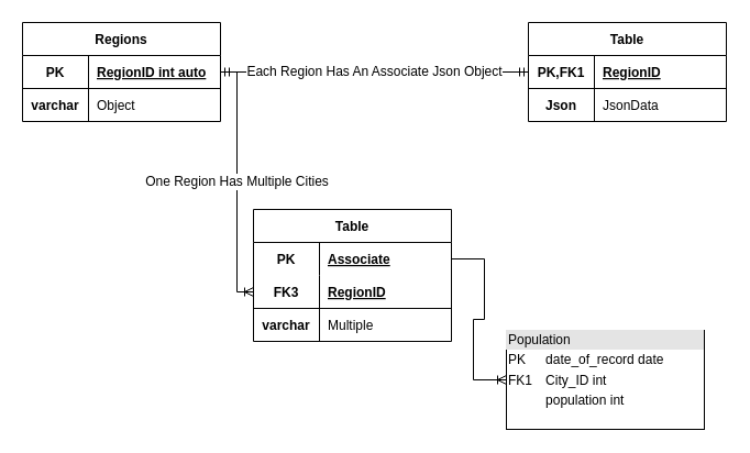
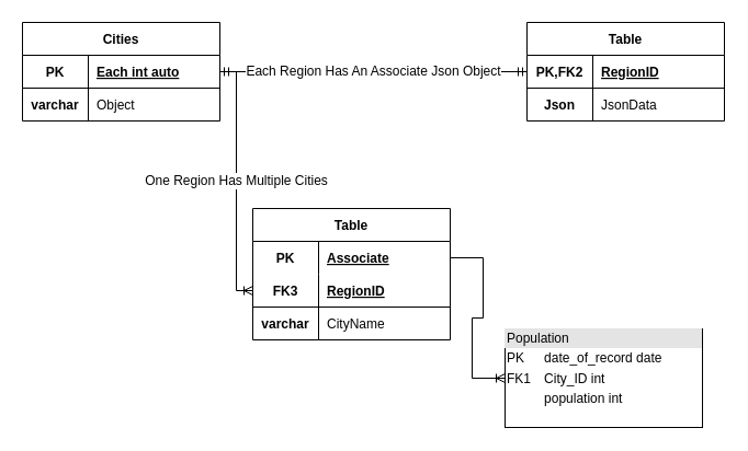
- <mxCell id="6" value="Regions" style="shape=table;startSize=30;container=1;collapsible=1;childLayout=tableLayout;fixedRows=1;rowLines=0;fontStyle=1;align=center;resizeLast=1;" vertex="1" parent="1"><mxGeometry x="20" y="20" width="180" height="90" as="geometry" /></mxCell>
+ <mxCell id="6" value="Cities" style="shape=table;startSize=30;container=1;collapsible=1;childLayout=tableLayout;fixedRows=1;rowLines=0;fontStyle=1;align=center;resizeLast=1;" vertex="1" parent="1"><mxGeometry x="20" y="20" width="180" height="90" as="geometry" /></mxCell>
- <mxCell id="9" value="RegionID int auto" style="shape=partialRectangle;connectable=0;fillColor=none;top=0;left=0;bottom=0;right=0;align=left;spacingLeft=6;fontStyle=5;overflow=hidden;" vertex="1" parent="7"><mxGeometry x="60" width="120" height="30" as="geometry"><mxRectangle width="120" height="30" as="alternateBounds" /></mxGeometry></mxCell>
+ <mxCell id="9" value="Each int auto" style="shape=partialRectangle;connectable=0;fillColor=none;top=0;left=0;bottom=0;right=0;align=left;spacingLeft=6;fontStyle=5;overflow=hidden;" vertex="1" parent="7"><mxGeometry x="60" width="120" height="30" as="geometry"><mxRectangle width="120" height="30" as="alternateBounds" /></mxGeometry></mxCell>
- <mxCell id="15" value="PK,FK1" style="shape=partialRectangle;connectable=0;fillColor=none;top=0;left=0;bottom=0;right=0;fontStyle=1;overflow=hidden;" vertex="1" parent="14"><mxGeometry width="60" height="30" as="geometry"><mxRectangle width="60" height="30" as="alternateBounds" /></mxGeometry></mxCell>
+ <mxCell id="15" value="PK,FK2" style="shape=partialRectangle;connectable=0;fillColor=none;top=0;left=0;bottom=0;right=0;fontStyle=1;overflow=hidden;" vertex="1" parent="14"><mxGeometry width="60" height="30" as="geometry"><mxRectangle width="60" height="30" as="alternateBounds" /></mxGeometry></mxCell>
- <mxCell id="29" value="Multiple" style="shape=partialRectangle;connectable=0;fillColor=none;top=0;left=0;bottom=0;right=0;align=left;spacingLeft=6;overflow=hidden;" vertex="1" parent="27"><mxGeometry x="60" width="120" height="30" as="geometry"><mxRectangle width="120" height="30" as="alternateBounds" /></mxGeometry></mxCell>
+ <mxCell id="29" value="CityName" style="shape=partialRectangle;connectable=0;fillColor=none;top=0;left=0;bottom=0;right=0;align=left;spacingLeft=6;overflow=hidden;" vertex="1" parent="27"><mxGeometry x="60" width="120" height="30" as="geometry"><mxRectangle width="120" height="30" as="alternateBounds" /></mxGeometry></mxCell>
